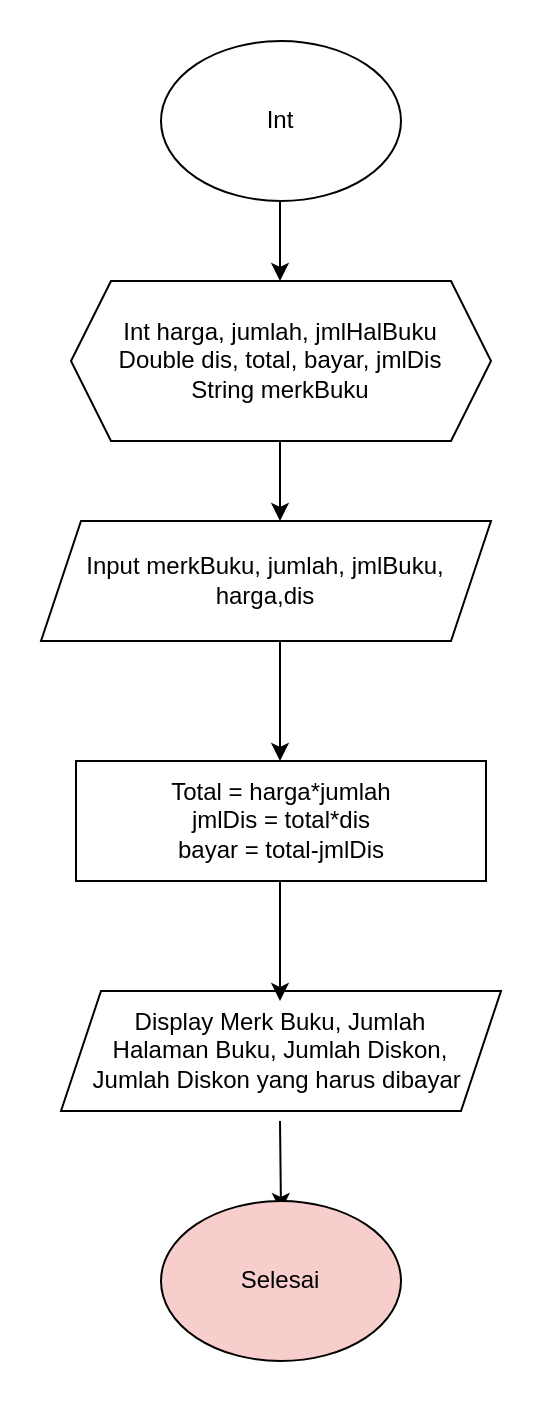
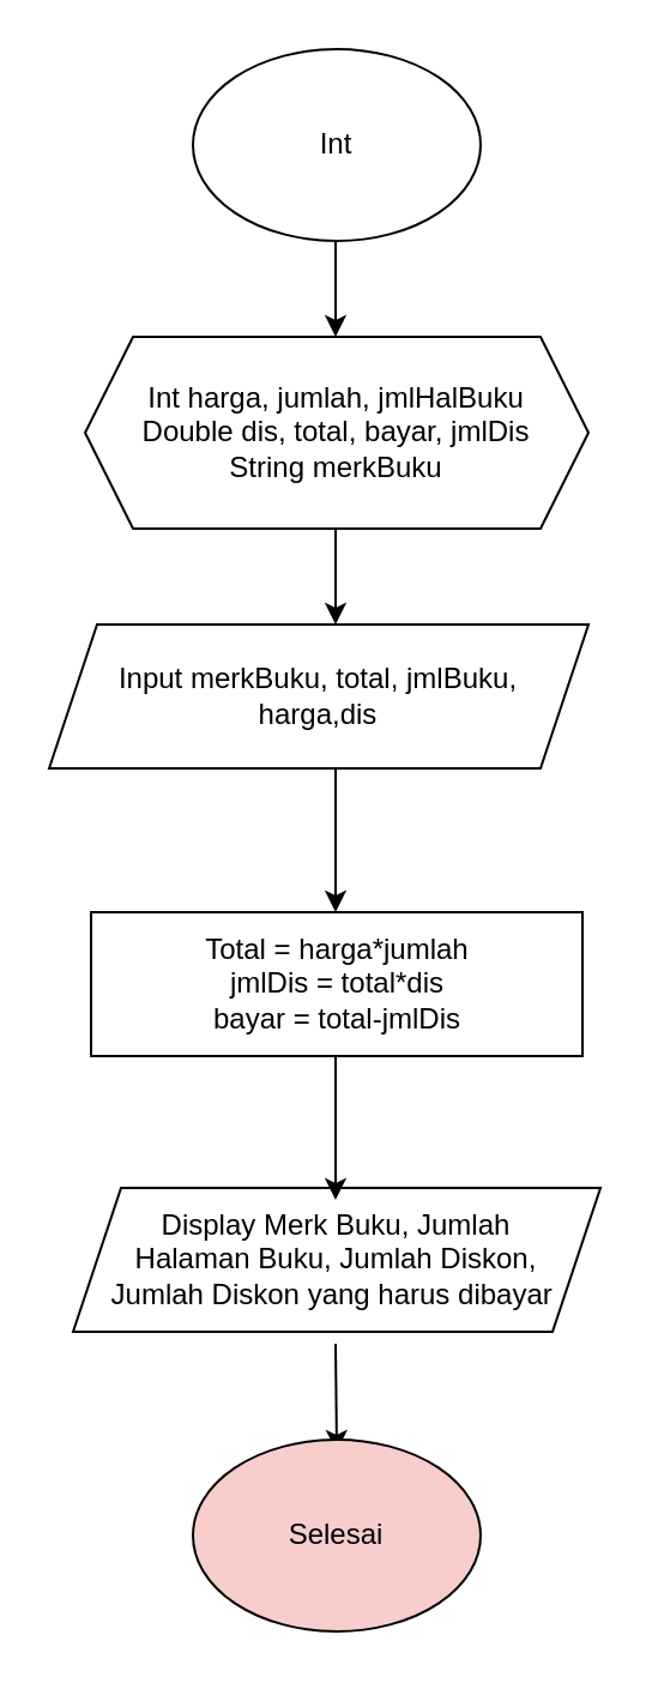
- <mxCell id="4" value="Input merkBuku, jumlah, jmlBuku,&lt;br&gt;harga,dis" style="shape=parallelogram;perimeter=parallelogramPerimeter;whiteSpace=wrap;html=1;fixedSize=1;" vertex="1" parent="1"><mxGeometry x="20" y="260" width="225" height="60" as="geometry" /></mxCell>
+ <mxCell id="4" value="Input merkBuku, total, jmlBuku,&lt;br&gt;harga,dis" style="shape=parallelogram;perimeter=parallelogramPerimeter;whiteSpace=wrap;html=1;fixedSize=1;" vertex="1" parent="1"><mxGeometry x="20" y="260" width="225" height="60" as="geometry" /></mxCell>
